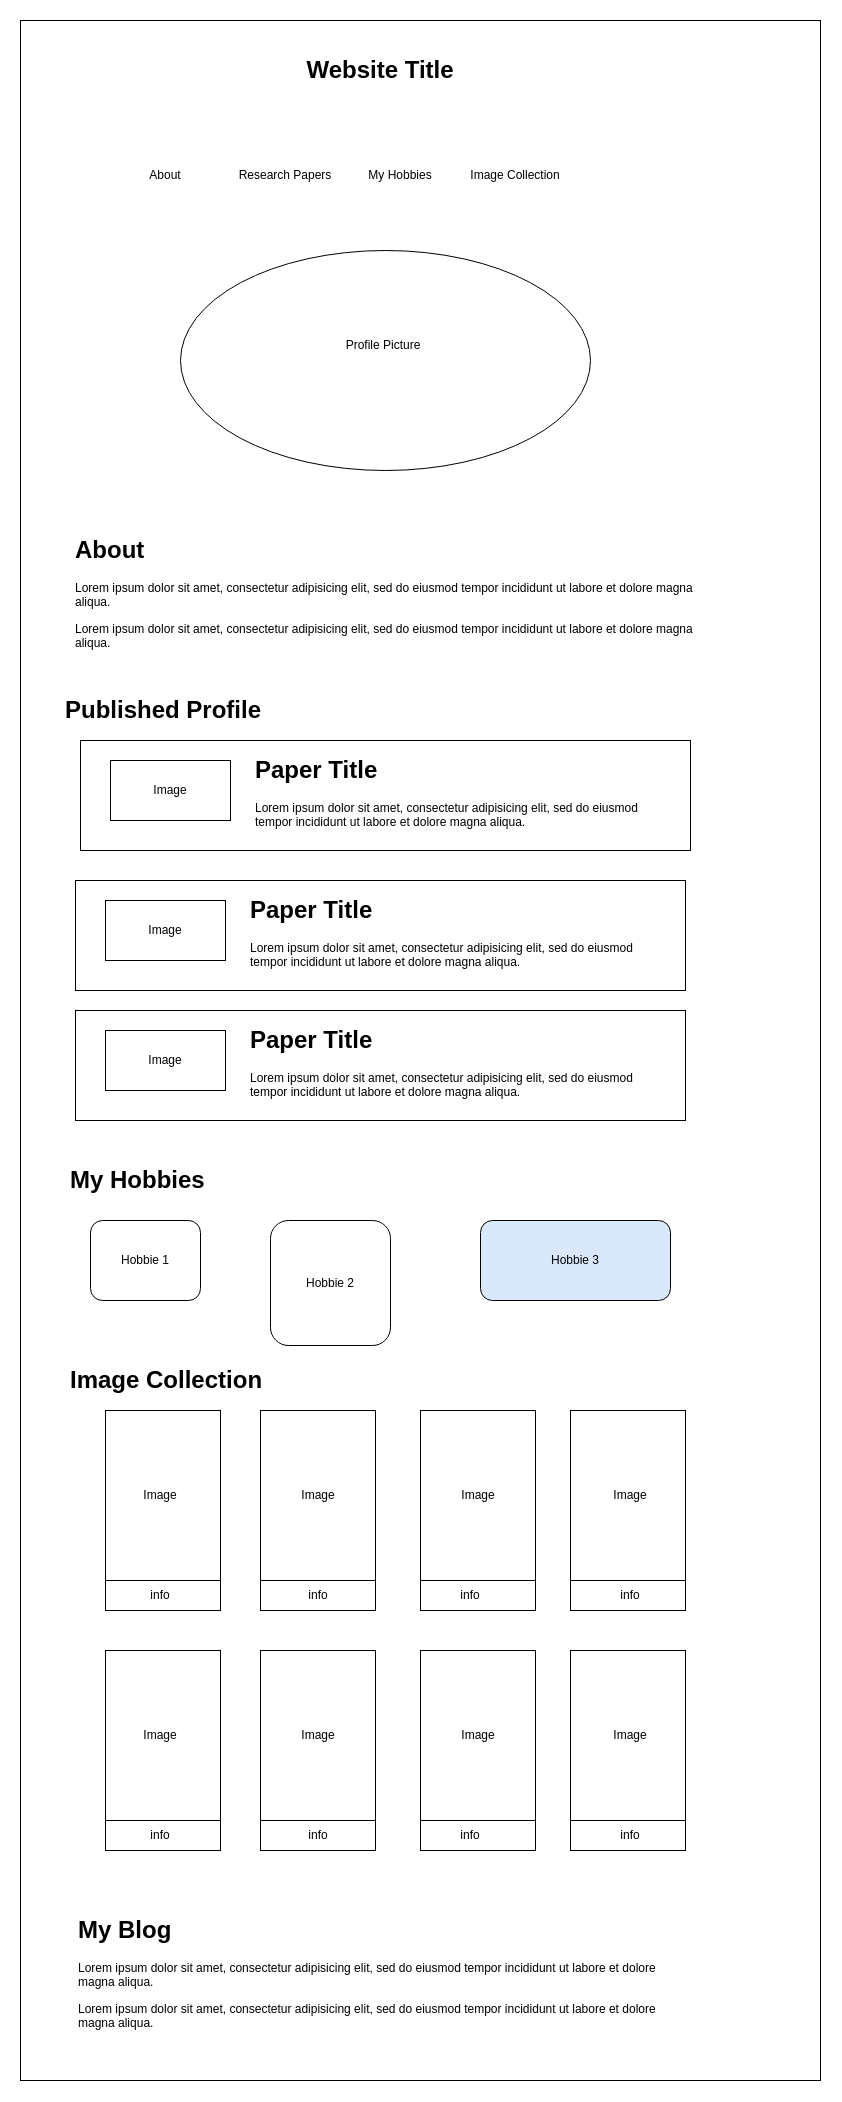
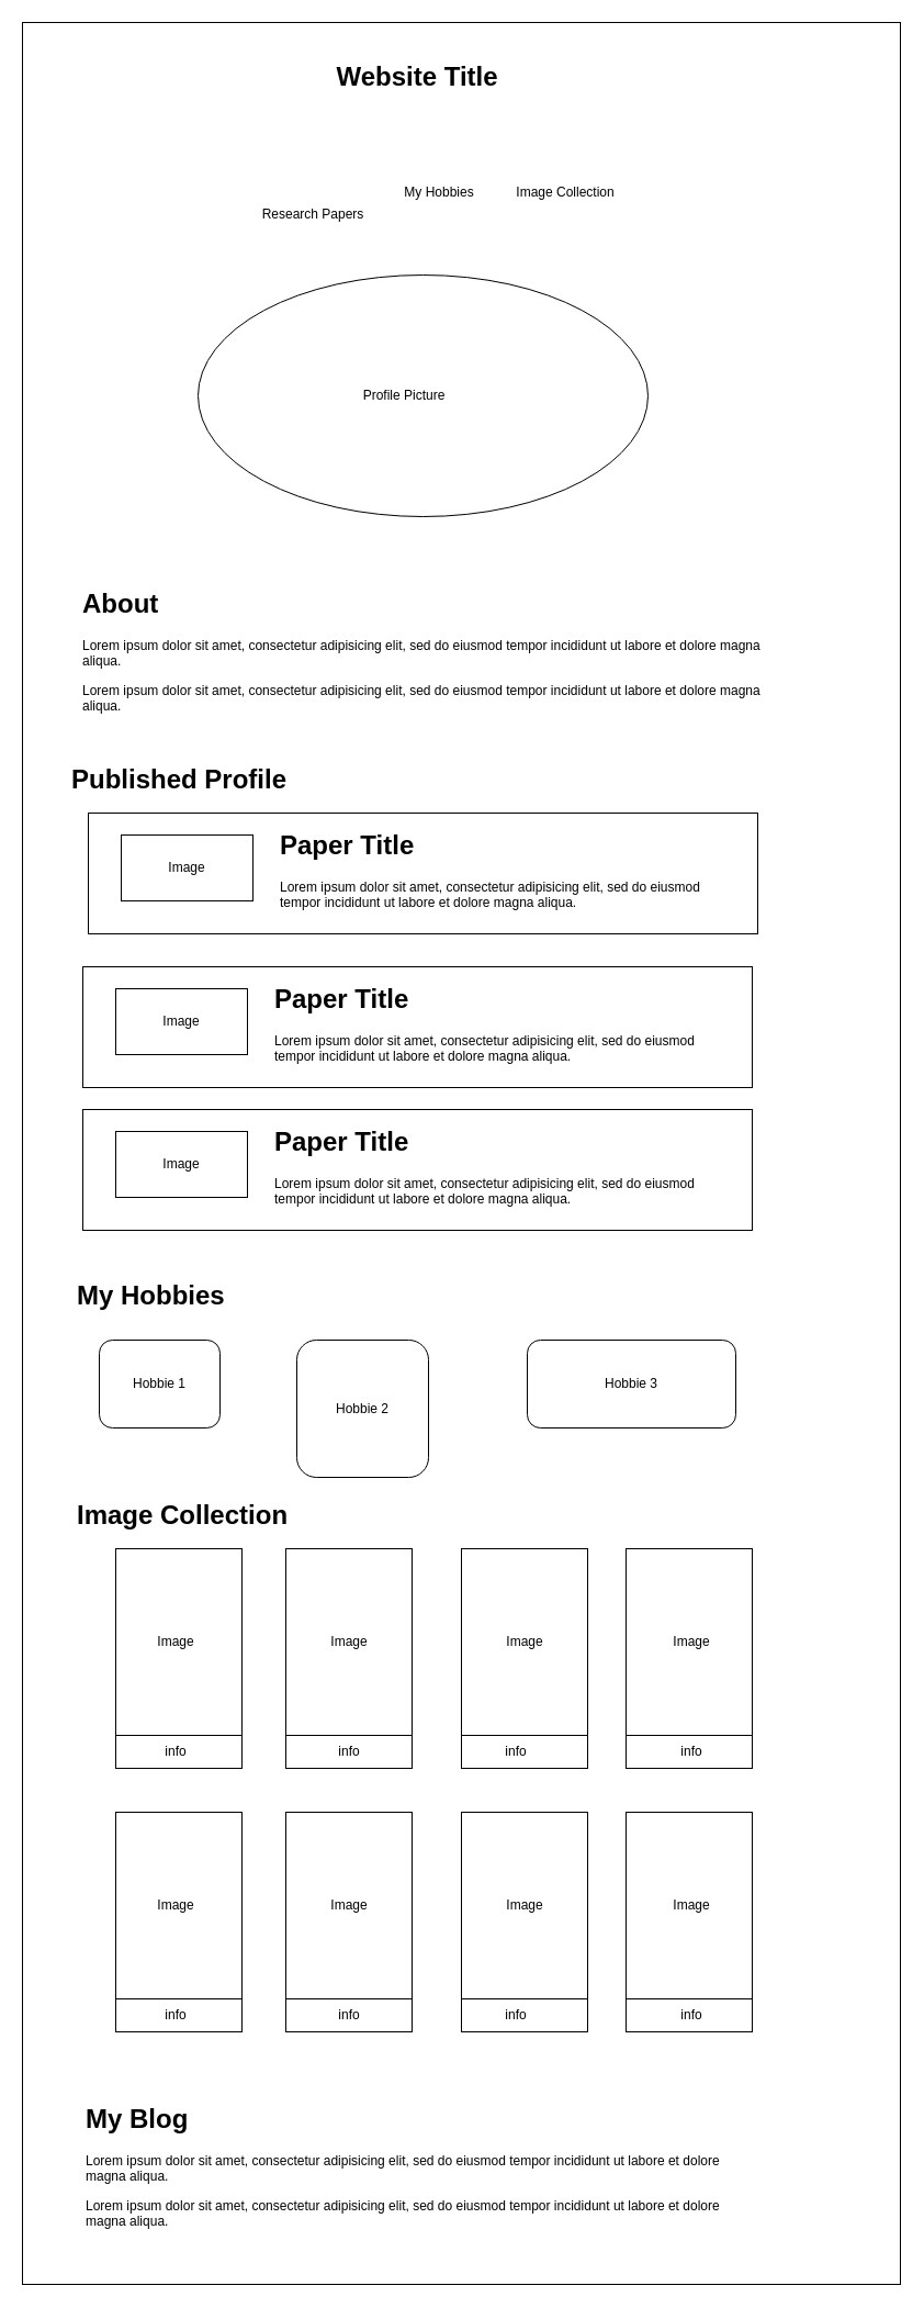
- <mxCell id="4" value="About" style="text;html=1;strokeColor=none;fillColor=none;align=center;verticalAlign=middle;whiteSpace=wrap;rounded=0;" vertex="1" parent="1"><mxGeometry x="135" y="160" width="60" height="30" as="geometry" /></mxCell>
- <mxCell id="6" value="Research Papers" style="text;html=1;strokeColor=none;fillColor=none;align=center;verticalAlign=middle;whiteSpace=wrap;rounded=0;" vertex="1" parent="1"><mxGeometry x="225" y="160" width="120" height="30" as="geometry" /></mxCell>
+ <mxCell id="6" value="Research Papers" style="text;html=1;strokeColor=none;fillColor=none;align=center;verticalAlign=middle;whiteSpace=wrap;rounded=0;" vertex="1" parent="1"><mxGeometry x="225" y="180" width="120" height="30" as="geometry" /></mxCell>
- <mxCell id="9" value="Profile Picture" style="text;html=1;strokeColor=none;fillColor=none;align=center;verticalAlign=middle;whiteSpace=wrap;rounded=0;" vertex="1" parent="1"><mxGeometry x="327.5" y="330" width="110" height="30" as="geometry" /></mxCell>
+ <mxCell id="9" value="Profile Picture" style="text;html=1;strokeColor=none;fillColor=none;align=center;verticalAlign=middle;whiteSpace=wrap;rounded=0;" vertex="1" parent="1"><mxGeometry x="312.5" y="345" width="110" height="30" as="geometry" /></mxCell>
- <mxCell id="27" value="Hobbie 3" style="rounded=1;whiteSpace=wrap;html=1;fillColor=#dae8fc;" vertex="1" parent="1"><mxGeometry x="480" y="1220" width="190" height="80" as="geometry" /></mxCell>
+ <mxCell id="27" value="Hobbie 3" style="rounded=1;whiteSpace=wrap;html=1;" vertex="1" parent="1"><mxGeometry x="480" y="1220" width="190" height="80" as="geometry" /></mxCell>
